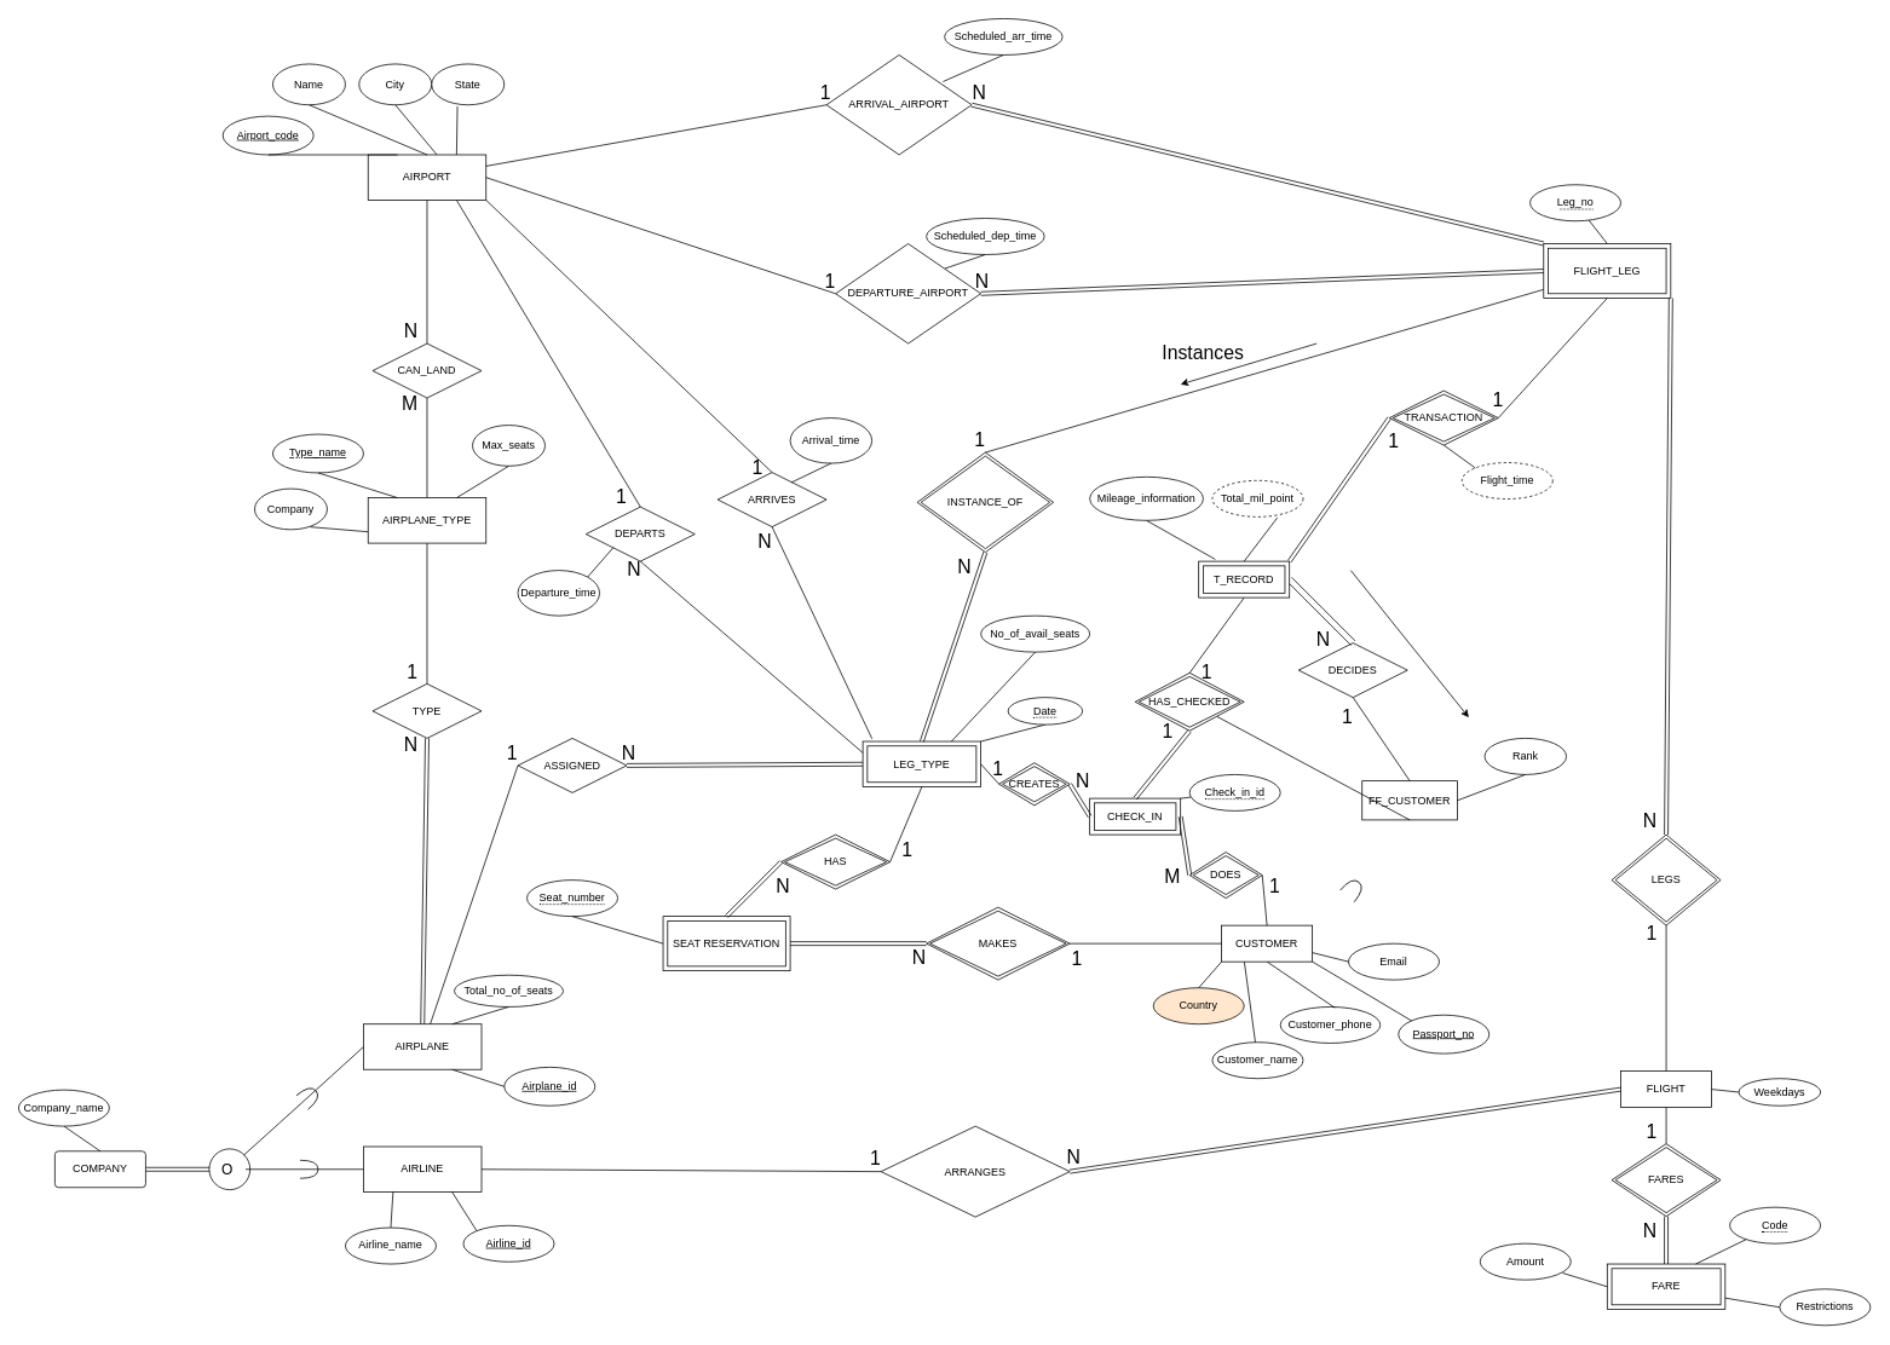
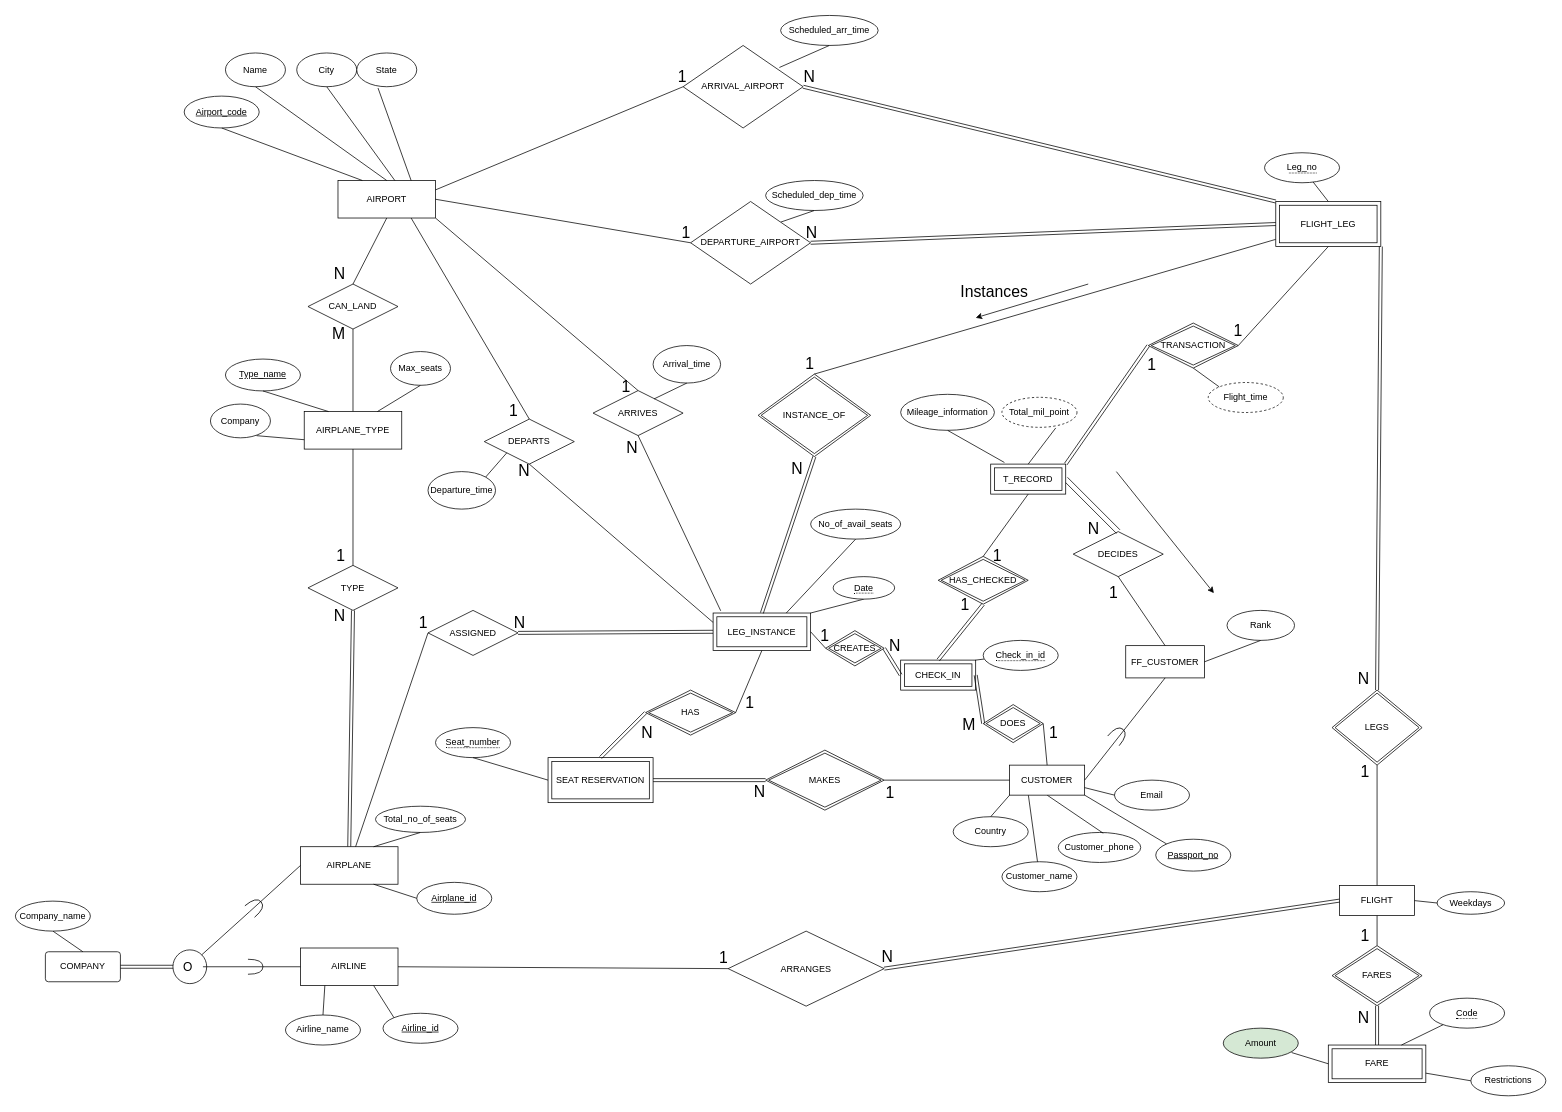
- <mxCell id="2" value="AIRPORT" style="whiteSpace=wrap;html=1;align=center;spacing=2;" parent="1" vertex="1"><mxGeometry x="405" y="170" width="130" height="50" as="geometry" /></mxCell>
+ <mxCell id="2" value="AIRPORT" style="whiteSpace=wrap;html=1;align=center;spacing=2;" parent="1" vertex="1"><mxGeometry x="450" y="240" width="130" height="50" as="geometry" /></mxCell>
- <mxCell id="39" value="LEG_TYPE" style="shape=ext;margin=3;double=1;whiteSpace=wrap;html=1;align=center;spacing=2;" parent="1" vertex="1"><mxGeometry x="950" y="816.5" width="130" height="50" as="geometry" /></mxCell>
+ <mxCell id="39" value="LEG_INSTANCE" style="shape=ext;margin=3;double=1;whiteSpace=wrap;html=1;align=center;spacing=2;" parent="1" vertex="1"><mxGeometry x="950" y="816.5" width="130" height="50" as="geometry" /></mxCell>
- <mxCell id="112" value="" style="endArrow=none;html=1;exitX=0.5;exitY=1;exitDx=0;exitDy=0;spacing=2;" parent="1" source="111" target="177" edge="1"><mxGeometry width="50" height="50" relative="1" as="geometry"><mxPoint x="1550" y="1039.25" as="sourcePoint" /><mxPoint x="1424" y="979" as="targetPoint" /></mxGeometry></mxCell>
+ <mxCell id="112" value="" style="endArrow=none;html=1;exitX=0.5;exitY=1;exitDx=0;exitDy=0;spacing=2;entryX=1;entryY=0.5;entryDx=0;entryDy=0;" parent="1" source="111" target="99" edge="1"><mxGeometry width="50" height="50" relative="1" as="geometry"><mxPoint x="1550" y="1039.25" as="sourcePoint" /><mxPoint x="1424" y="979" as="targetPoint" /></mxGeometry></mxCell>
- <mxCell id="97" value="Country" style="ellipse;whiteSpace=wrap;html=1;align=center;spacing=2;fillColor=#ffe6cc;" parent="1" vertex="1"><mxGeometry x="1270" y="1088" width="100" height="40" as="geometry" /></mxCell>
+ <mxCell id="97" value="Country" style="ellipse;whiteSpace=wrap;html=1;align=center;spacing=2;" parent="1" vertex="1"><mxGeometry x="1270" y="1088" width="100" height="40" as="geometry" /></mxCell>
- <mxCell id="83" value="Amount" style="ellipse;whiteSpace=wrap;html=1;align=center;spacing=2;" parent="1" vertex="1"><mxGeometry x="1630" y="1369.84" width="100" height="40" as="geometry" /></mxCell>
+ <mxCell id="83" value="Amount" style="ellipse;whiteSpace=wrap;html=1;align=center;spacing=2;fillColor=#d5e8d4;" parent="1" vertex="1"><mxGeometry x="1630" y="1369.84" width="100" height="40" as="geometry" /></mxCell>
